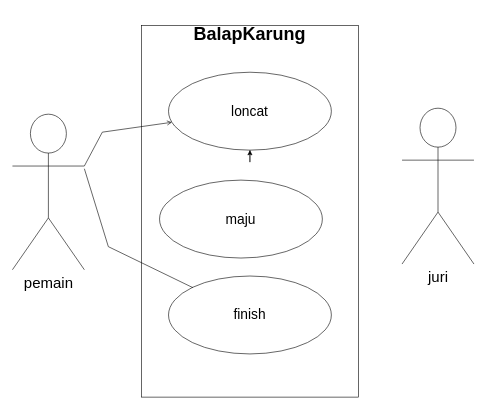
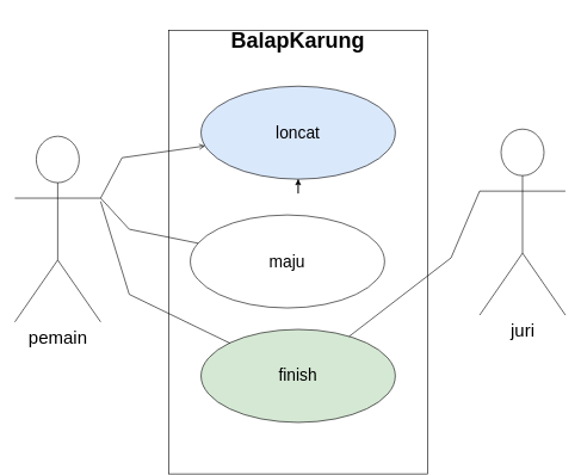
- <mxCell id="5" value="&lt;font style=&quot;font-size: 23px;&quot;&gt;loncat&lt;/font&gt;" style="ellipse;whiteSpace=wrap;html=1;fontSize=17;" vertex="1" parent="1"><mxGeometry x="280.41" y="120" width="271.67" height="130" as="geometry" /></mxCell>
+ <mxCell id="5" value="&lt;font style=&quot;font-size: 23px;&quot;&gt;loncat&lt;/font&gt;" style="ellipse;whiteSpace=wrap;html=1;fontSize=17;fillColor=#dae8fc;" vertex="1" parent="1"><mxGeometry x="280.41" y="120" width="271.67" height="130" as="geometry" /></mxCell>
+ <mxCell id="11" value="" style="endArrow=none;html=1;rounded=0;exitX=1;exitY=0.333;exitDx=0;exitDy=0;exitPerimeter=0;" edge="1" parent="1" source="4" target="9"><mxGeometry width="50" height="50" relative="1" as="geometry"><mxPoint x="350" y="340" as="sourcePoint" /><mxPoint x="400" y="290" as="targetPoint" /><Array as="points"><mxPoint x="180" y="320" /></Array></mxGeometry></mxCell>
+ <mxCell id="12" value="" style="endArrow=none;html=1;rounded=0;exitX=0;exitY=0.333;exitDx=0;exitDy=0;exitPerimeter=0;" edge="1" parent="1" source="6" target="8"><mxGeometry width="50" height="50" relative="1" as="geometry"><mxPoint x="350" y="340" as="sourcePoint" /><mxPoint x="400" y="290" as="targetPoint" /><Array as="points"><mxPoint x="630" y="360" /></Array></mxGeometry></mxCell>
- <mxCell id="8" value="&lt;font style=&quot;font-size: 23px;&quot;&gt;finish&lt;/font&gt;" style="ellipse;whiteSpace=wrap;html=1;fontSize=17;" vertex="1" parent="1"><mxGeometry x="280.41" y="460" width="271.67" height="130" as="geometry" /></mxCell>
+ <mxCell id="8" value="&lt;font style=&quot;font-size: 23px;&quot;&gt;finish&lt;/font&gt;" style="ellipse;whiteSpace=wrap;html=1;fontSize=17;fillColor=#d5e8d4;" vertex="1" parent="1"><mxGeometry x="280.41" y="460" width="271.67" height="130" as="geometry" /></mxCell>
